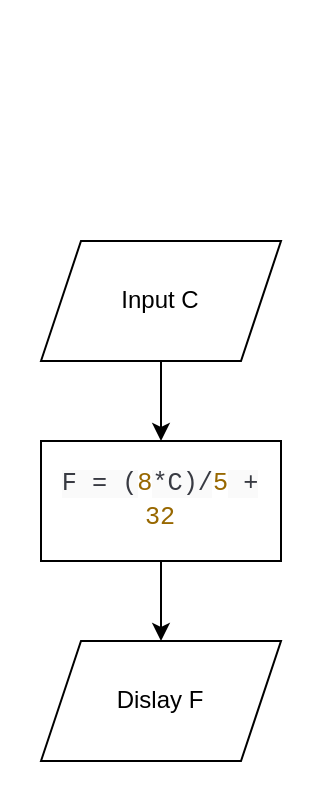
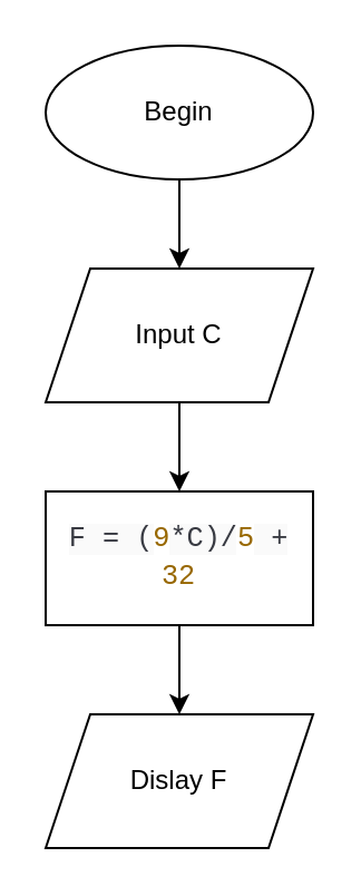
+ <mxCell id="3" value="Begin" style="ellipse;whiteSpace=wrap;html=1;" vertex="1" parent="1"><mxGeometry x="20" y="20" width="120" height="60" as="geometry" /></mxCell>
+ <mxCell id="2" value="" style="edgeStyle=orthogonalEdgeStyle;rounded=0;orthogonalLoop=1;jettySize=auto;html=1;" edge="1" parent="1" source="3" target="5"><mxGeometry relative="1" as="geometry" /></mxCell>
- <mxCell id="7" value="&lt;span style=&quot;color: rgb(56, 58, 66); font-family: SFMono-Regular, Menlo, Monaco, Consolas, &amp;quot;Liberation Mono&amp;quot;, &amp;quot;Courier New&amp;quot;, monospace; font-size: 12.6px; text-align: left; background-color: rgb(250, 250, 250);&quot;&gt;F = (&lt;/span&gt;&lt;span style=&quot;box-sizing: border-box; color: rgb(152, 104, 1); font-family: SFMono-Regular, Menlo, Monaco, Consolas, &amp;quot;Liberation Mono&amp;quot;, &amp;quot;Courier New&amp;quot;, monospace; font-size: 12.6px; text-align: left;&quot; class=&quot;hljs-number&quot;&gt;8&lt;/span&gt;&lt;span style=&quot;color: rgb(56, 58, 66); font-family: SFMono-Regular, Menlo, Monaco, Consolas, &amp;quot;Liberation Mono&amp;quot;, &amp;quot;Courier New&amp;quot;, monospace; font-size: 12.6px; text-align: left; background-color: rgb(250, 250, 250);&quot;&gt;*C)/&lt;/span&gt;&lt;span style=&quot;box-sizing: border-box; color: rgb(152, 104, 1); font-family: SFMono-Regular, Menlo, Monaco, Consolas, &amp;quot;Liberation Mono&amp;quot;, &amp;quot;Courier New&amp;quot;, monospace; font-size: 12.6px; text-align: left;&quot; class=&quot;hljs-number&quot;&gt;5&lt;/span&gt;&lt;span style=&quot;color: rgb(56, 58, 66); font-family: SFMono-Regular, Menlo, Monaco, Consolas, &amp;quot;Liberation Mono&amp;quot;, &amp;quot;Courier New&amp;quot;, monospace; font-size: 12.6px; text-align: left; background-color: rgb(250, 250, 250);&quot;&gt; + &lt;/span&gt;&lt;span style=&quot;box-sizing: border-box; color: rgb(152, 104, 1); font-family: SFMono-Regular, Menlo, Monaco, Consolas, &amp;quot;Liberation Mono&amp;quot;, &amp;quot;Courier New&amp;quot;, monospace; font-size: 12.6px; text-align: left;&quot; id=&quot;yui_3_17_2_1_1662383472645_51&quot; class=&quot;hljs-number&quot;&gt;32&lt;/span&gt;" style="whiteSpace=wrap;html=1;" vertex="1" parent="1"><mxGeometry x="20" y="220" width="120" height="60" as="geometry" /></mxCell>
+ <mxCell id="7" value="&lt;span style=&quot;color: rgb(56, 58, 66); font-family: SFMono-Regular, Menlo, Monaco, Consolas, &amp;quot;Liberation Mono&amp;quot;, &amp;quot;Courier New&amp;quot;, monospace; font-size: 12.6px; text-align: left; background-color: rgb(250, 250, 250);&quot;&gt;F = (&lt;/span&gt;&lt;span style=&quot;box-sizing: border-box; color: rgb(152, 104, 1); font-family: SFMono-Regular, Menlo, Monaco, Consolas, &amp;quot;Liberation Mono&amp;quot;, &amp;quot;Courier New&amp;quot;, monospace; font-size: 12.6px; text-align: left;&quot; class=&quot;hljs-number&quot;&gt;9&lt;/span&gt;&lt;span style=&quot;color: rgb(56, 58, 66); font-family: SFMono-Regular, Menlo, Monaco, Consolas, &amp;quot;Liberation Mono&amp;quot;, &amp;quot;Courier New&amp;quot;, monospace; font-size: 12.6px; text-align: left; background-color: rgb(250, 250, 250);&quot;&gt;*C)/&lt;/span&gt;&lt;span style=&quot;box-sizing: border-box; color: rgb(152, 104, 1); font-family: SFMono-Regular, Menlo, Monaco, Consolas, &amp;quot;Liberation Mono&amp;quot;, &amp;quot;Courier New&amp;quot;, monospace; font-size: 12.6px; text-align: left;&quot; class=&quot;hljs-number&quot;&gt;5&lt;/span&gt;&lt;span style=&quot;color: rgb(56, 58, 66); font-family: SFMono-Regular, Menlo, Monaco, Consolas, &amp;quot;Liberation Mono&amp;quot;, &amp;quot;Courier New&amp;quot;, monospace; font-size: 12.6px; text-align: left; background-color: rgb(250, 250, 250);&quot;&gt; + &lt;/span&gt;&lt;span style=&quot;box-sizing: border-box; color: rgb(152, 104, 1); font-family: SFMono-Regular, Menlo, Monaco, Consolas, &amp;quot;Liberation Mono&amp;quot;, &amp;quot;Courier New&amp;quot;, monospace; font-size: 12.6px; text-align: left;&quot; id=&quot;yui_3_17_2_1_1662383472645_51&quot; class=&quot;hljs-number&quot;&gt;32&lt;/span&gt;" style="whiteSpace=wrap;html=1;" vertex="1" parent="1"><mxGeometry x="20" y="220" width="120" height="60" as="geometry" /></mxCell>
